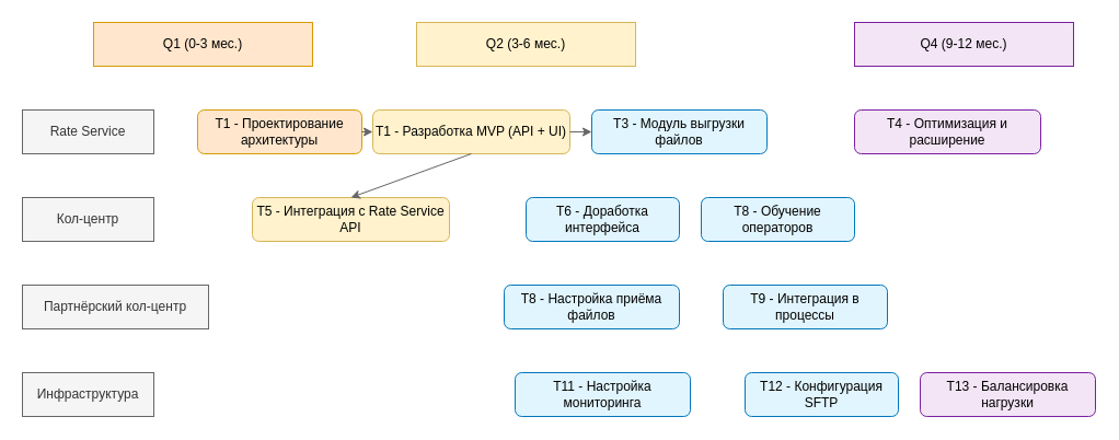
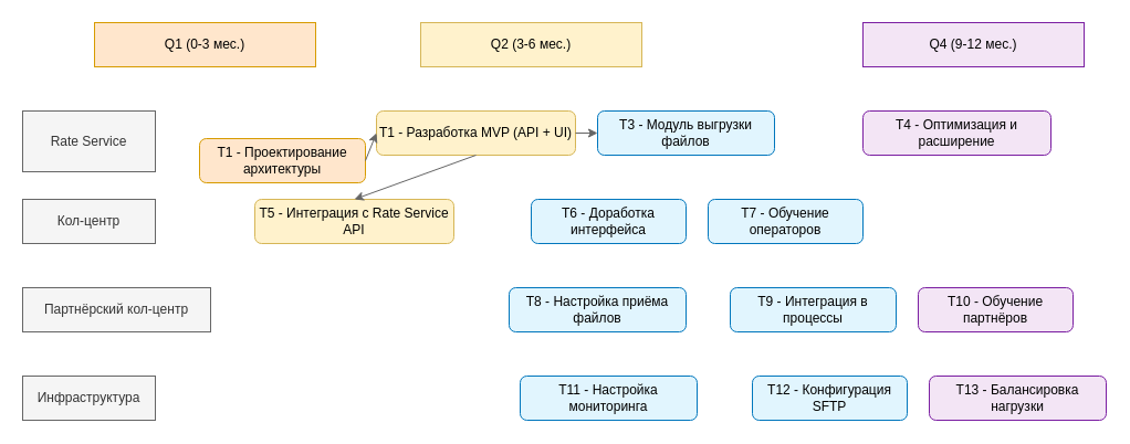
- <mxCell id="5" value="Rate Service" style="rounded=0;whiteSpace=wrap;html=1;fillColor=#f5f5f5;strokeColor=#666666;fontColor=#333333;" parent="1" vertex="1"><mxGeometry x="20" y="100" width="120" height="40" as="geometry" /></mxCell>
+ <mxCell id="5" value="Rate Service" style="rounded=0;whiteSpace=wrap;html=1;fillColor=#f5f5f5;strokeColor=#666666;fontColor=#333333;" parent="1" vertex="1"><mxGeometry x="20" y="100" width="120" height="55" as="geometry" /></mxCell>
- <mxCell id="9" value="T1 - Проектирование архитектуры" style="rounded=1;whiteSpace=wrap;html=1;fillColor=#ffe6cc;strokeColor=#d79b00;fontColor=#000000;" parent="1" vertex="1"><mxGeometry x="180" y="100" width="150" height="40" as="geometry" /></mxCell>
+ <mxCell id="9" value="T1 - Проектирование архитектуры" style="rounded=1;whiteSpace=wrap;html=1;fillColor=#ffe6cc;strokeColor=#d79b00;fontColor=#000000;" parent="1" vertex="1"><mxGeometry x="180" y="125" width="150" height="40" as="geometry" /></mxCell>
- <mxCell id="15" value="T8 - Обучение операторов" style="rounded=1;whiteSpace=wrap;html=1;fillColor=#e1f5fe;strokeColor=#0277bd;fontColor=#000000;" parent="1" vertex="1"><mxGeometry x="640" y="180" width="140" height="40" as="geometry" /></mxCell>
+ <mxCell id="15" value="T7 - Обучение операторов" style="rounded=1;whiteSpace=wrap;html=1;fillColor=#e1f5fe;strokeColor=#0277bd;fontColor=#000000;" parent="1" vertex="1"><mxGeometry x="640" y="180" width="140" height="40" as="geometry" /></mxCell>
+ <mxCell id="18" value="T10 - Обучение партнёров" style="rounded=1;whiteSpace=wrap;html=1;fillColor=#f3e5f5;strokeColor=#7b1fa2;fontColor=#000000;" parent="1" vertex="1"><mxGeometry x="830" y="260" width="140" height="40" as="geometry" /></mxCell>
